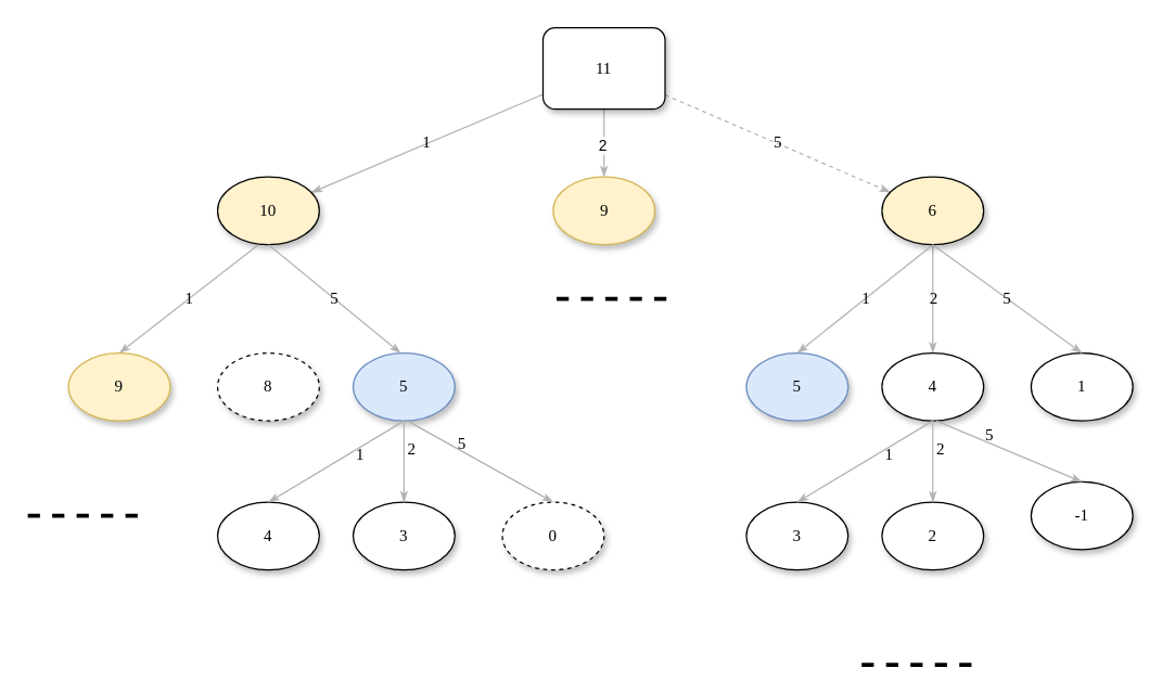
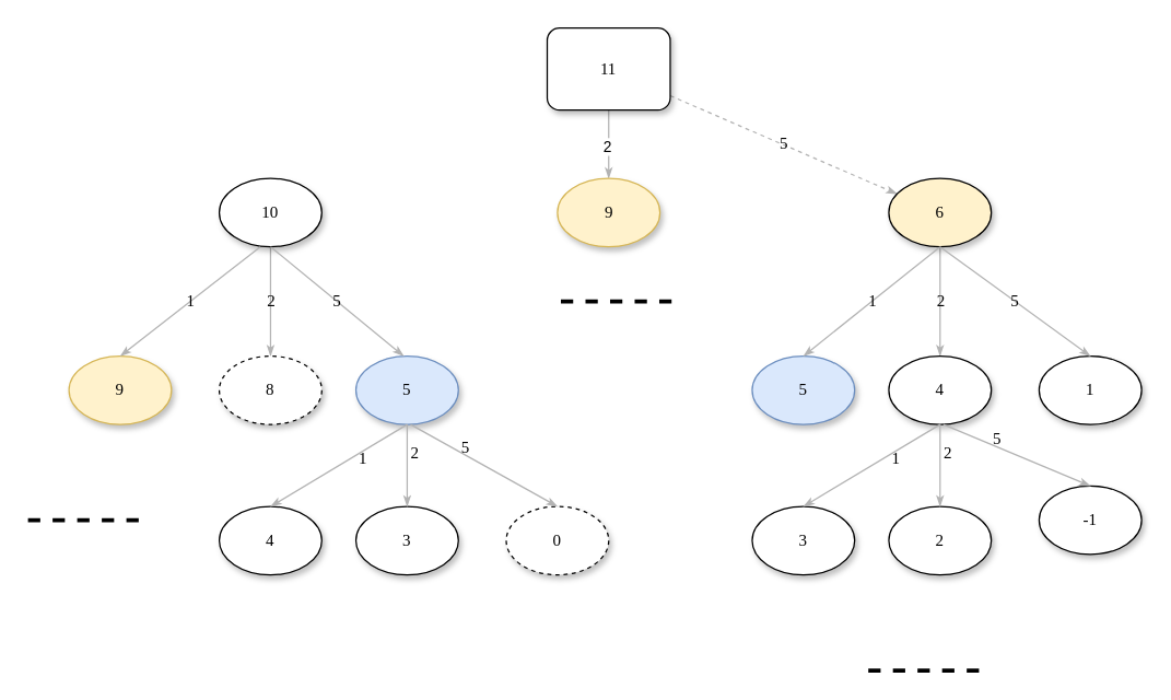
- <mxCell id="4" value="1" style="edgeStyle=none;rounded=1;html=1;labelBackgroundColor=none;startArrow=none;startFill=0;startSize=5;endArrow=classicThin;endFill=1;endSize=5;jettySize=auto;orthogonalLoop=1;strokeColor=#B3B3B3;strokeWidth=1;fontFamily=Verdana;fontSize=12" parent="1" source="6" target="11" edge="1"><mxGeometry relative="1" as="geometry" /></mxCell>
- <mxCell id="11" value="10" style="ellipse;whiteSpace=wrap;html=1;rounded=0;shadow=1;comic=0;labelBackgroundColor=none;strokeWidth=1;fontFamily=Verdana;fontSize=12;align=center;fillColor=#fff2cc;" parent="1" vertex="1"><mxGeometry x="160" y="130" width="75" height="50" as="geometry" /></mxCell>
+ <mxCell id="11" value="10" style="ellipse;whiteSpace=wrap;html=1;rounded=0;shadow=1;comic=0;labelBackgroundColor=none;strokeWidth=1;fontFamily=Verdana;fontSize=12;align=center;" parent="1" vertex="1"><mxGeometry x="160" y="130" width="75" height="50" as="geometry" /></mxCell>
+ <mxCell id="10" value="2" style="edgeStyle=none;rounded=1;html=1;labelBackgroundColor=none;startArrow=none;startFill=0;startSize=5;endArrow=classicThin;endFill=1;endSize=5;jettySize=auto;orthogonalLoop=1;strokeColor=#B3B3B3;strokeWidth=1;fontFamily=Verdana;fontSize=12" parent="1" source="11" target="13" edge="1"><mxGeometry relative="1" as="geometry" /></mxCell>
